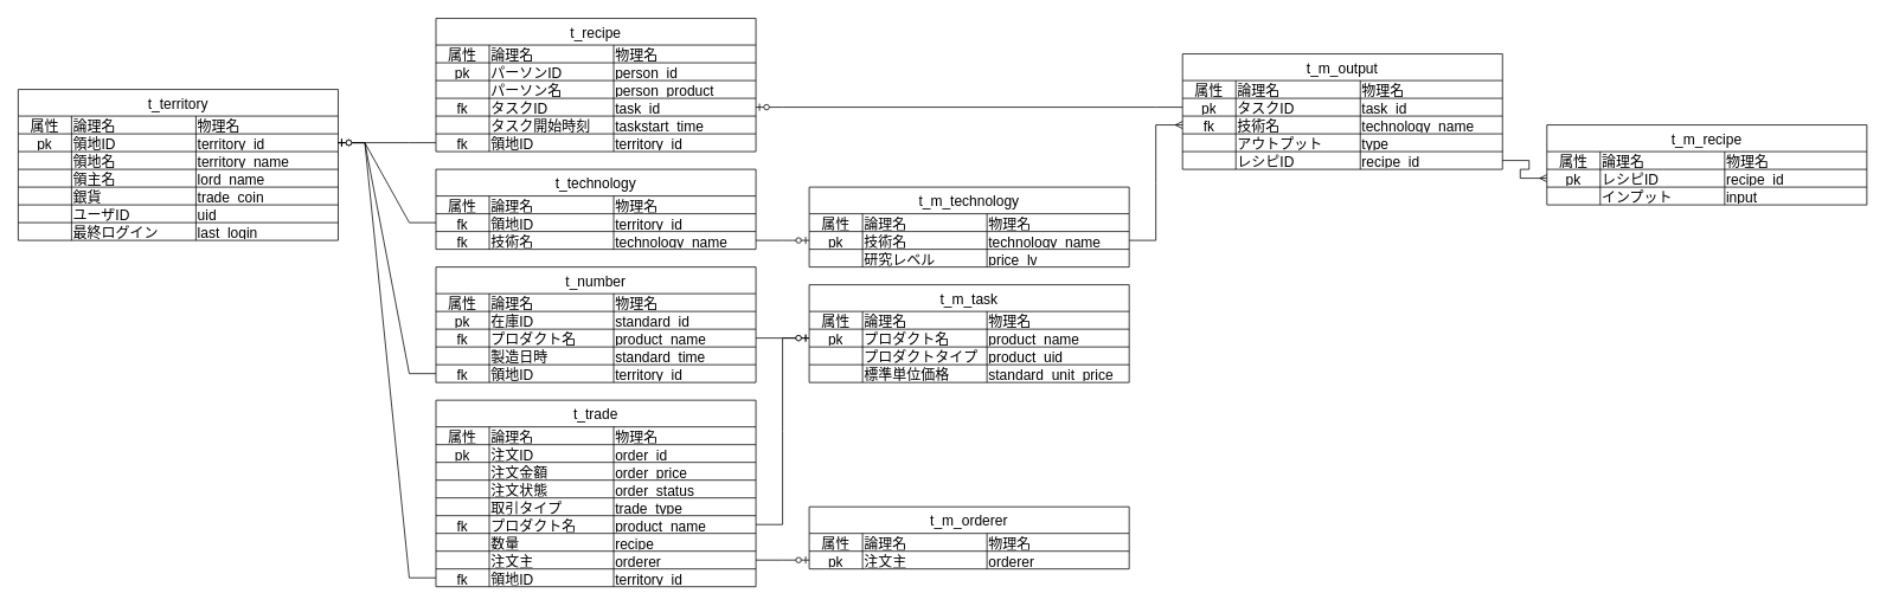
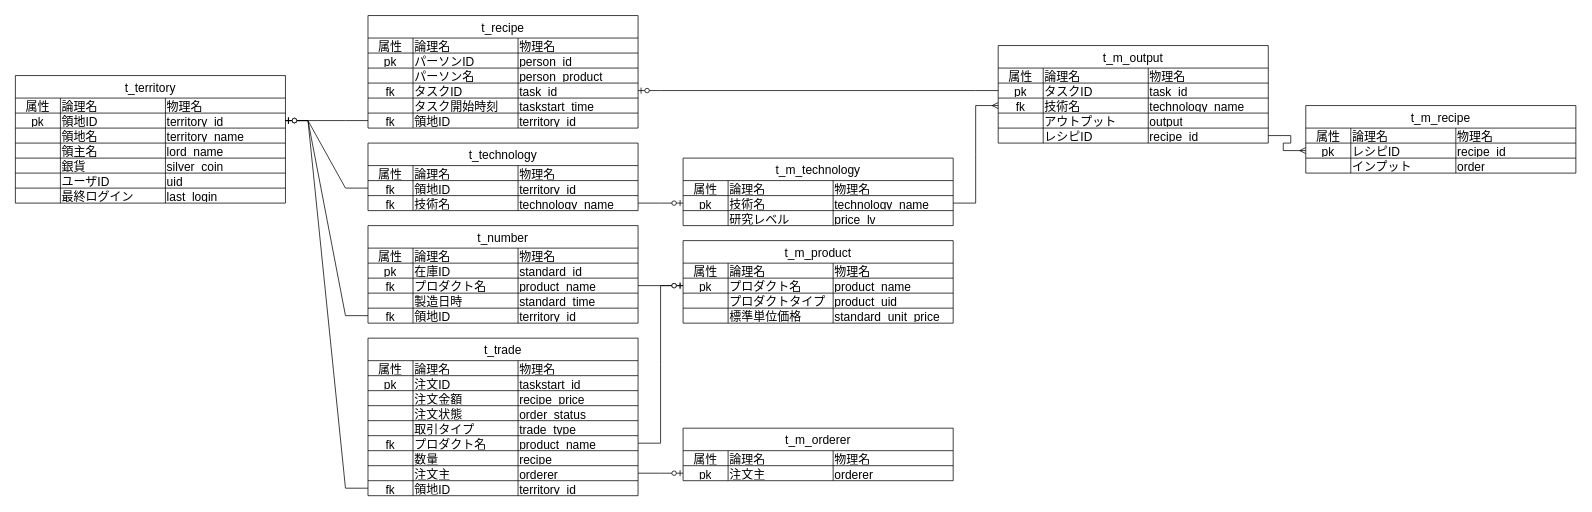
- <mxCell id="136" value="&lt;div style=&quot;text-align: center;&quot;&gt;&lt;span style=&quot;background-color: initial; text-wrap: nowrap;&quot;&gt;type&lt;/span&gt;&lt;/div&gt;" style="shape=partialRectangle;html=1;whiteSpace=wrap;connectable=0;strokeColor=inherit;overflow=hidden;fillColor=none;top=0;left=0;bottom=0;right=0;pointerEvents=1;fontSize=16;align=left;" parent="133" vertex="1"><mxGeometry x="200" width="160" height="20" as="geometry"><mxRectangle width="160" height="20" as="alternateBounds" /></mxGeometry></mxCell>
+ <mxCell id="136" value="&lt;div style=&quot;text-align: center;&quot;&gt;&lt;span style=&quot;background-color: initial; text-wrap: nowrap;&quot;&gt;output&lt;/span&gt;&lt;/div&gt;" style="shape=partialRectangle;html=1;whiteSpace=wrap;connectable=0;strokeColor=inherit;overflow=hidden;fillColor=none;top=0;left=0;bottom=0;right=0;pointerEvents=1;fontSize=16;align=left;" parent="133" vertex="1"><mxGeometry x="200" width="160" height="20" as="geometry"><mxRectangle width="160" height="20" as="alternateBounds" /></mxGeometry></mxCell>
- <mxCell id="22" value="trade_coin" style="shape=partialRectangle;html=1;whiteSpace=wrap;connectable=0;strokeColor=inherit;overflow=hidden;fillColor=none;top=0;left=0;bottom=0;right=0;pointerEvents=1;fontSize=16;align=left;" vertex="1" parent="19"><mxGeometry x="200" width="160" height="20" as="geometry"><mxRectangle width="160" height="20" as="alternateBounds" /></mxGeometry></mxCell>
+ <mxCell id="22" value="silver_coin" style="shape=partialRectangle;html=1;whiteSpace=wrap;connectable=0;strokeColor=inherit;overflow=hidden;fillColor=none;top=0;left=0;bottom=0;right=0;pointerEvents=1;fontSize=16;align=left;" vertex="1" parent="19"><mxGeometry x="200" width="160" height="20" as="geometry"><mxRectangle width="160" height="20" as="alternateBounds" /></mxGeometry></mxCell>
- <mxCell id="119" value="&lt;div style=&quot;text-align: center;&quot;&gt;&lt;span style=&quot;text-wrap: nowrap;&quot;&gt;input&lt;/span&gt;&lt;/div&gt;" style="shape=partialRectangle;html=1;whiteSpace=wrap;connectable=0;strokeColor=inherit;overflow=hidden;fillColor=none;top=0;left=0;bottom=0;right=0;pointerEvents=1;fontSize=16;align=left;" parent="116" vertex="1"><mxGeometry x="200" width="160" height="20" as="geometry"><mxRectangle width="160" height="20" as="alternateBounds" /></mxGeometry></mxCell>
+ <mxCell id="119" value="&lt;div style=&quot;text-align: center;&quot;&gt;&lt;span style=&quot;text-wrap: nowrap;&quot;&gt;order&lt;/span&gt;&lt;/div&gt;" style="shape=partialRectangle;html=1;whiteSpace=wrap;connectable=0;strokeColor=inherit;overflow=hidden;fillColor=none;top=0;left=0;bottom=0;right=0;pointerEvents=1;fontSize=16;align=left;" parent="116" vertex="1"><mxGeometry x="200" width="160" height="20" as="geometry"><mxRectangle width="160" height="20" as="alternateBounds" /></mxGeometry></mxCell>
- <mxCell id="144" value="t_m_task" style="shape=table;startSize=30;container=1;collapsible=0;childLayout=tableLayout;strokeColor=default;fontSize=16;align=center;" parent="1" vertex="1"><mxGeometry x="910" y="320" width="360" height="110" as="geometry" /></mxCell>
+ <mxCell id="144" value="t_m_product" style="shape=table;startSize=30;container=1;collapsible=0;childLayout=tableLayout;strokeColor=default;fontSize=16;align=center;" parent="1" vertex="1"><mxGeometry x="910" y="320" width="360" height="110" as="geometry" /></mxCell>
- <mxCell id="170" value="order_id" style="shape=partialRectangle;html=1;whiteSpace=wrap;connectable=0;strokeColor=inherit;overflow=hidden;fillColor=none;top=0;left=0;bottom=0;right=0;pointerEvents=1;fontSize=16;align=left;" vertex="1" parent="167"><mxGeometry x="200" width="160" height="20" as="geometry"><mxRectangle width="160" height="20" as="alternateBounds" /></mxGeometry></mxCell>
+ <mxCell id="170" value="taskstart_id" style="shape=partialRectangle;html=1;whiteSpace=wrap;connectable=0;strokeColor=inherit;overflow=hidden;fillColor=none;top=0;left=0;bottom=0;right=0;pointerEvents=1;fontSize=16;align=left;" vertex="1" parent="167"><mxGeometry x="200" width="160" height="20" as="geometry"><mxRectangle width="160" height="20" as="alternateBounds" /></mxGeometry></mxCell>
- <mxCell id="174" value="order_price" style="shape=partialRectangle;html=1;whiteSpace=wrap;connectable=0;strokeColor=inherit;overflow=hidden;fillColor=none;top=0;left=0;bottom=0;right=0;pointerEvents=1;fontSize=16;align=left;" vertex="1" parent="171"><mxGeometry x="200" width="160" height="20" as="geometry"><mxRectangle width="160" height="20" as="alternateBounds" /></mxGeometry></mxCell>
+ <mxCell id="174" value="recipe_price" style="shape=partialRectangle;html=1;whiteSpace=wrap;connectable=0;strokeColor=inherit;overflow=hidden;fillColor=none;top=0;left=0;bottom=0;right=0;pointerEvents=1;fontSize=16;align=left;" vertex="1" parent="171"><mxGeometry x="200" width="160" height="20" as="geometry"><mxRectangle width="160" height="20" as="alternateBounds" /></mxGeometry></mxCell>
